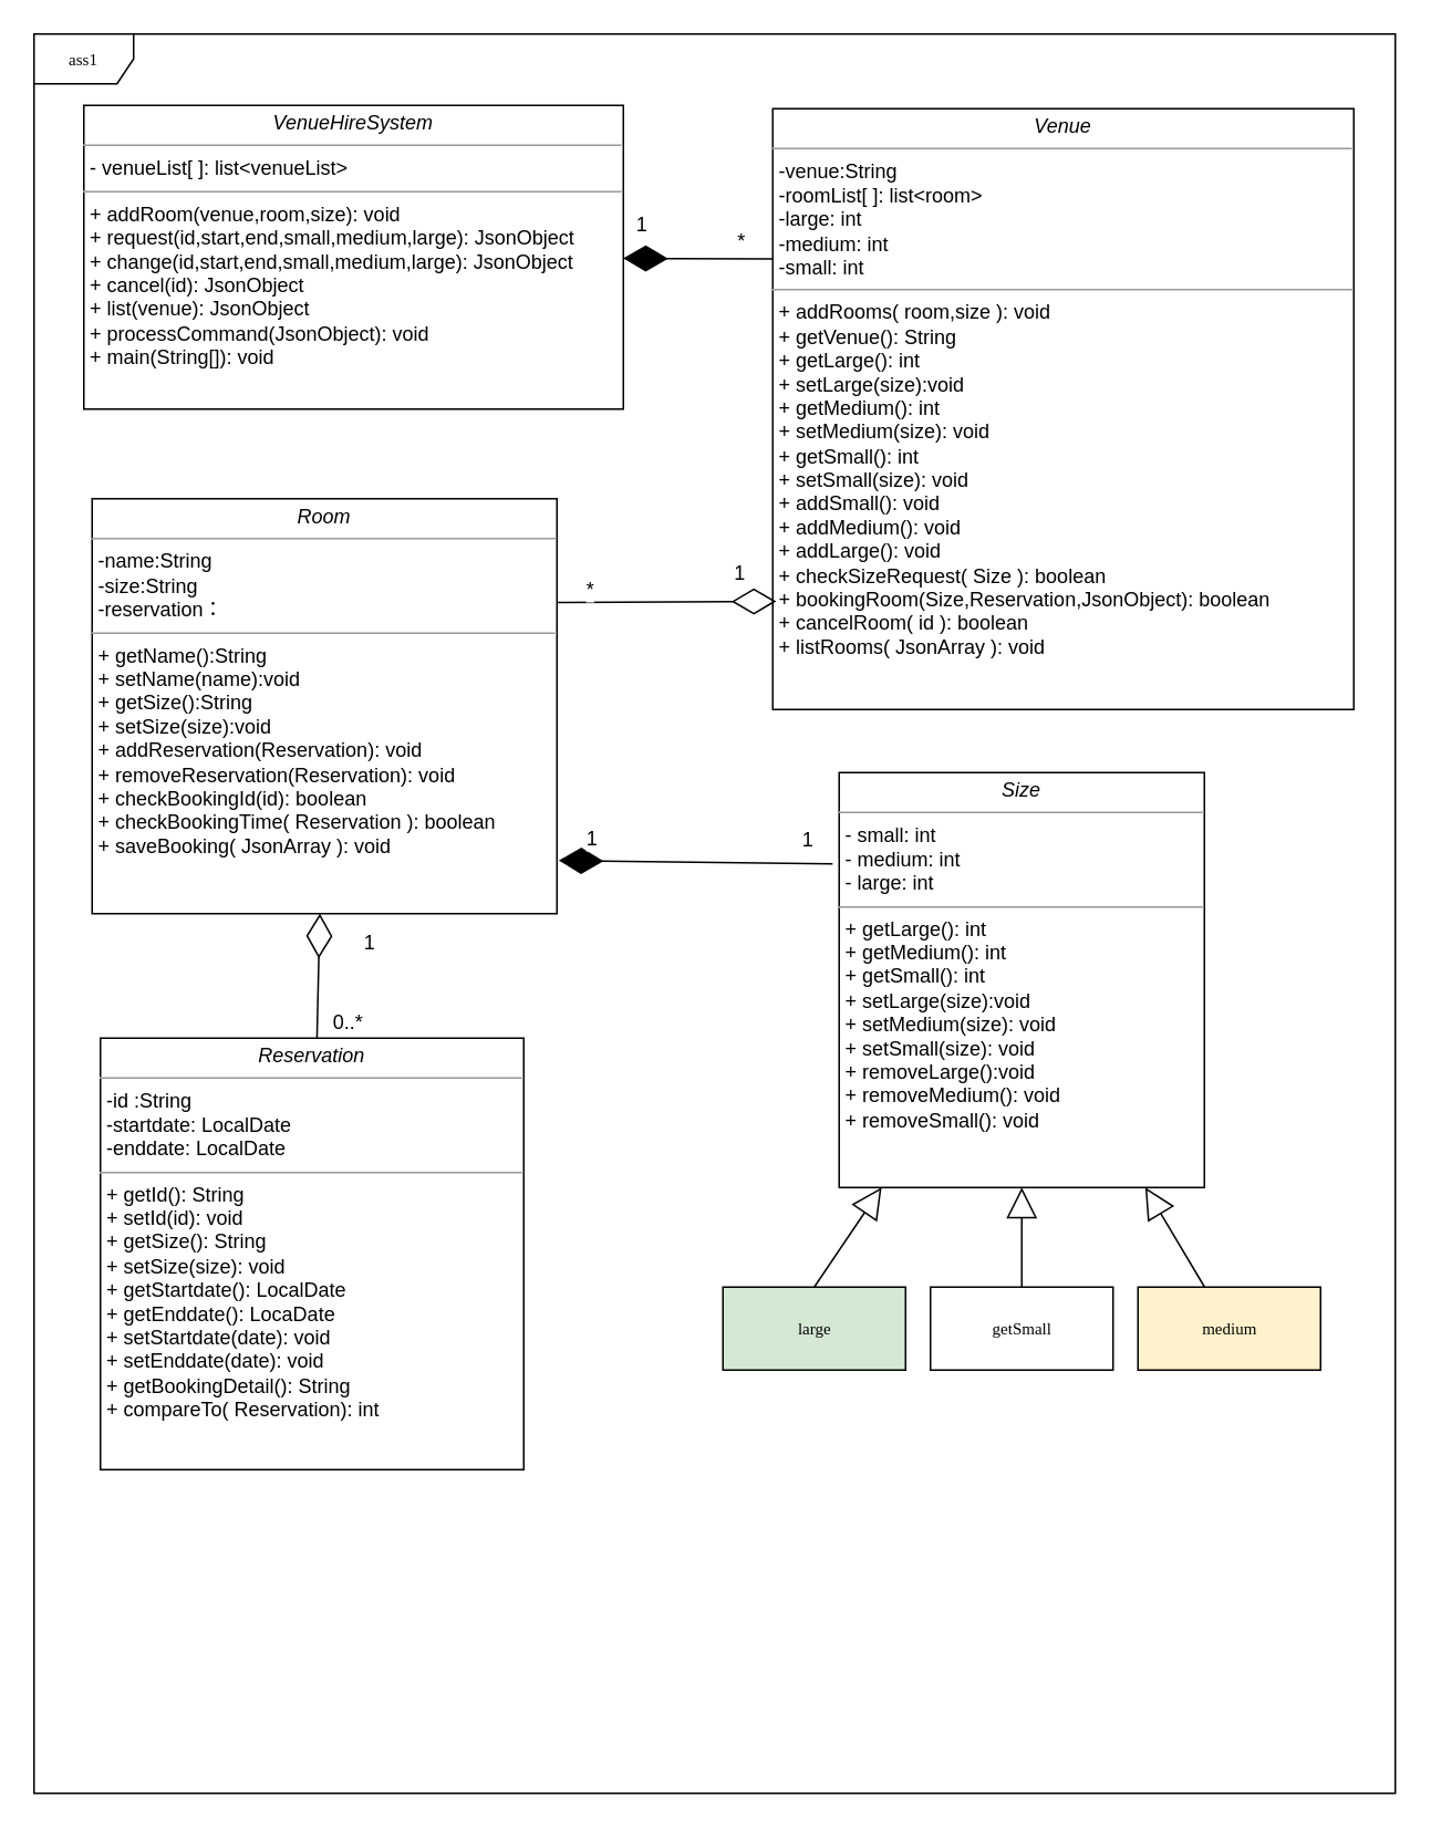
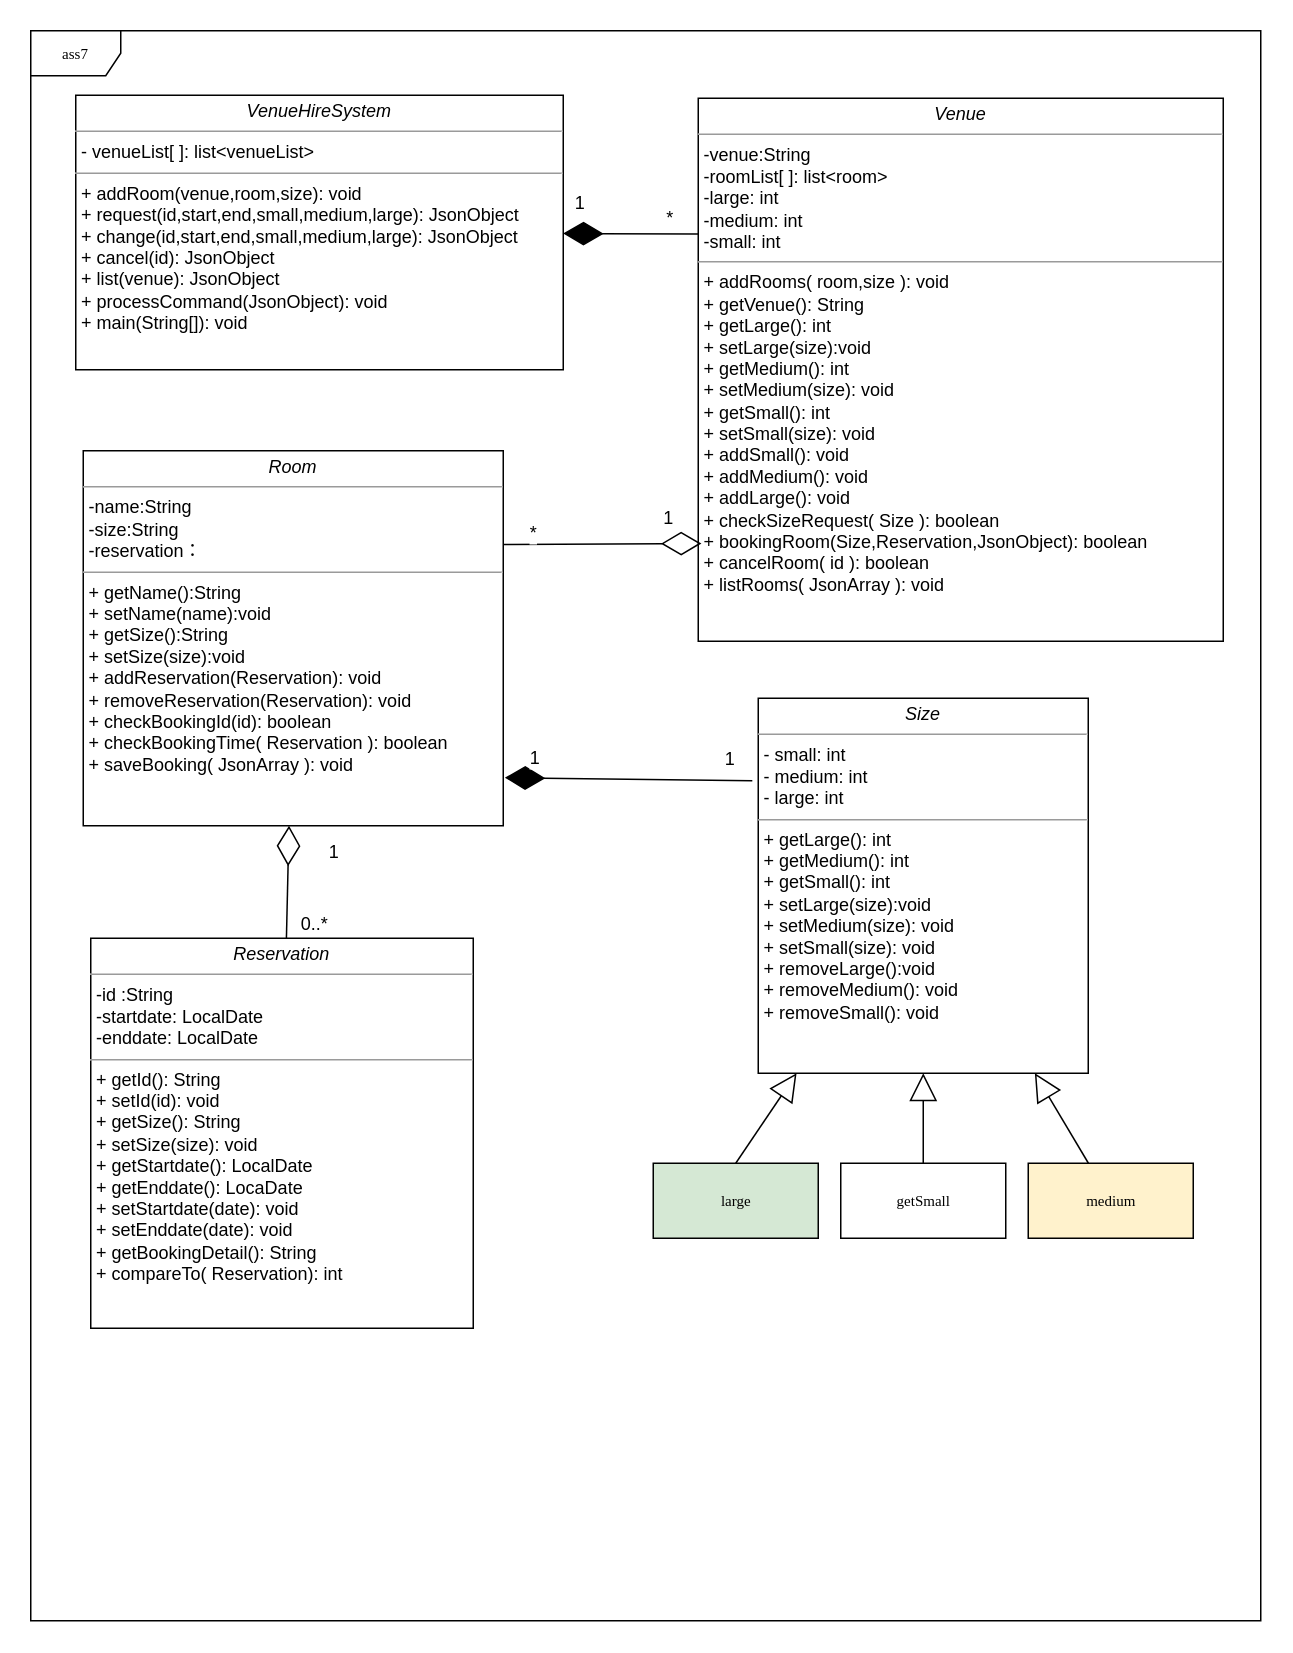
- <mxCell id="2" value="ass1" style="shape=umlFrame;whiteSpace=wrap;html=1;rounded=0;shadow=0;comic=0;labelBackgroundColor=none;strokeColor=#000000;strokeWidth=1;fillColor=#ffffff;fontFamily=Verdana;fontSize=10;fontColor=#000000;align=center;" parent="1" vertex="1"><mxGeometry x="20" y="20" width="820" height="1060" as="geometry" /></mxCell>
+ <mxCell id="2" value="ass7" style="shape=umlFrame;whiteSpace=wrap;html=1;rounded=0;shadow=0;comic=0;labelBackgroundColor=none;strokeColor=#000000;strokeWidth=1;fillColor=#ffffff;fontFamily=Verdana;fontSize=10;fontColor=#000000;align=center;" parent="1" vertex="1"><mxGeometry x="20" y="20" width="820" height="1060" as="geometry" /></mxCell>
